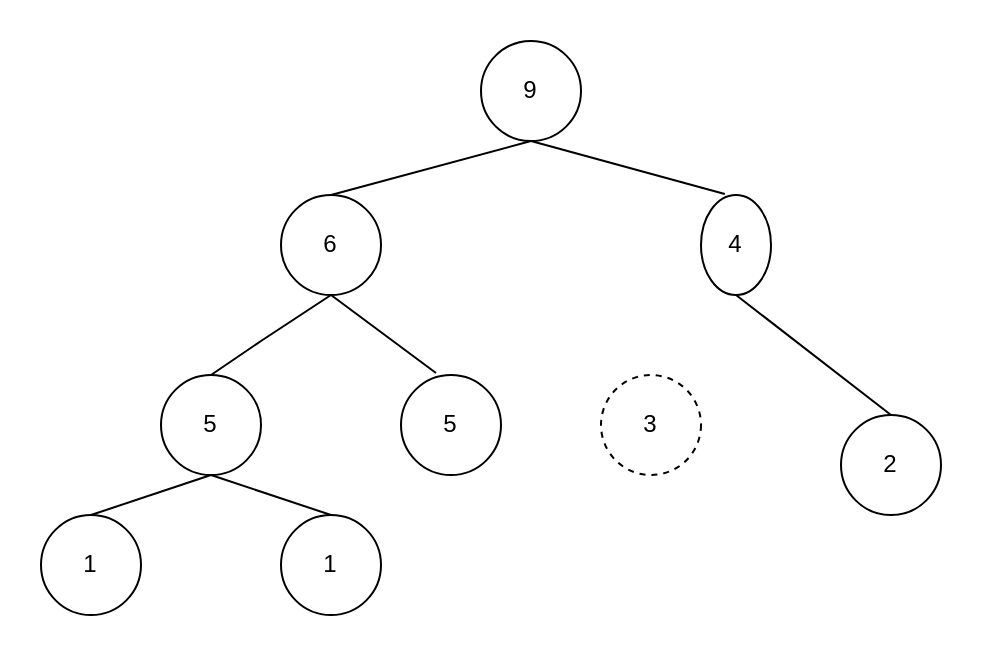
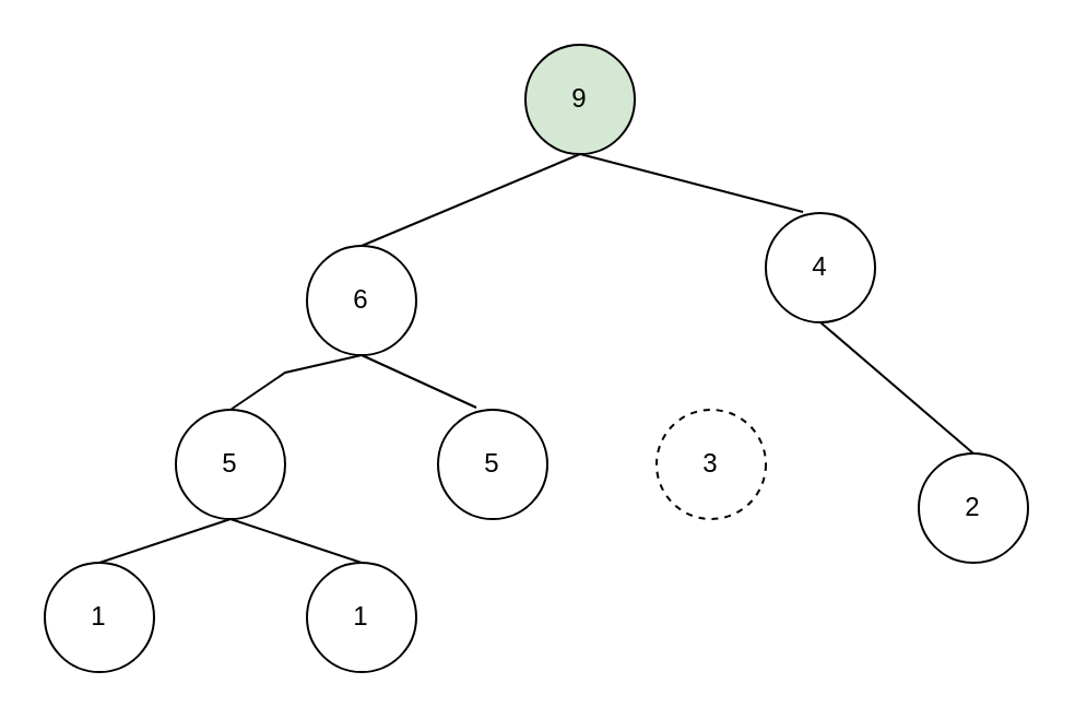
- <mxCell id="2" value="9" style="ellipse;whiteSpace=wrap;html=1;aspect=fixed;" vertex="1" parent="1"><mxGeometry x="240" y="20" width="50" height="50" as="geometry" /></mxCell>
+ <mxCell id="2" value="9" style="ellipse;whiteSpace=wrap;html=1;aspect=fixed;fillColor=#d5e8d4;" vertex="1" parent="1"><mxGeometry x="240" y="20" width="50" height="50" as="geometry" /></mxCell>
- <mxCell id="3" value="6" style="ellipse;whiteSpace=wrap;html=1;aspect=fixed;" vertex="1" parent="1"><mxGeometry x="140" y="97" width="50" height="50" as="geometry" /></mxCell>
+ <mxCell id="3" value="6" style="ellipse;whiteSpace=wrap;html=1;aspect=fixed;" vertex="1" parent="1"><mxGeometry x="140" y="112" width="50" height="50" as="geometry" /></mxCell>
- <mxCell id="4" value="4" style="ellipse;whiteSpace=wrap;html=1;aspect=fixed;" vertex="1" parent="1"><mxGeometry x="350" y="97" width="35" height="50" as="geometry" /></mxCell>
+ <mxCell id="4" value="4" style="ellipse;whiteSpace=wrap;html=1;aspect=fixed;" vertex="1" parent="1"><mxGeometry x="350" y="97" width="50" height="50" as="geometry" /></mxCell>
